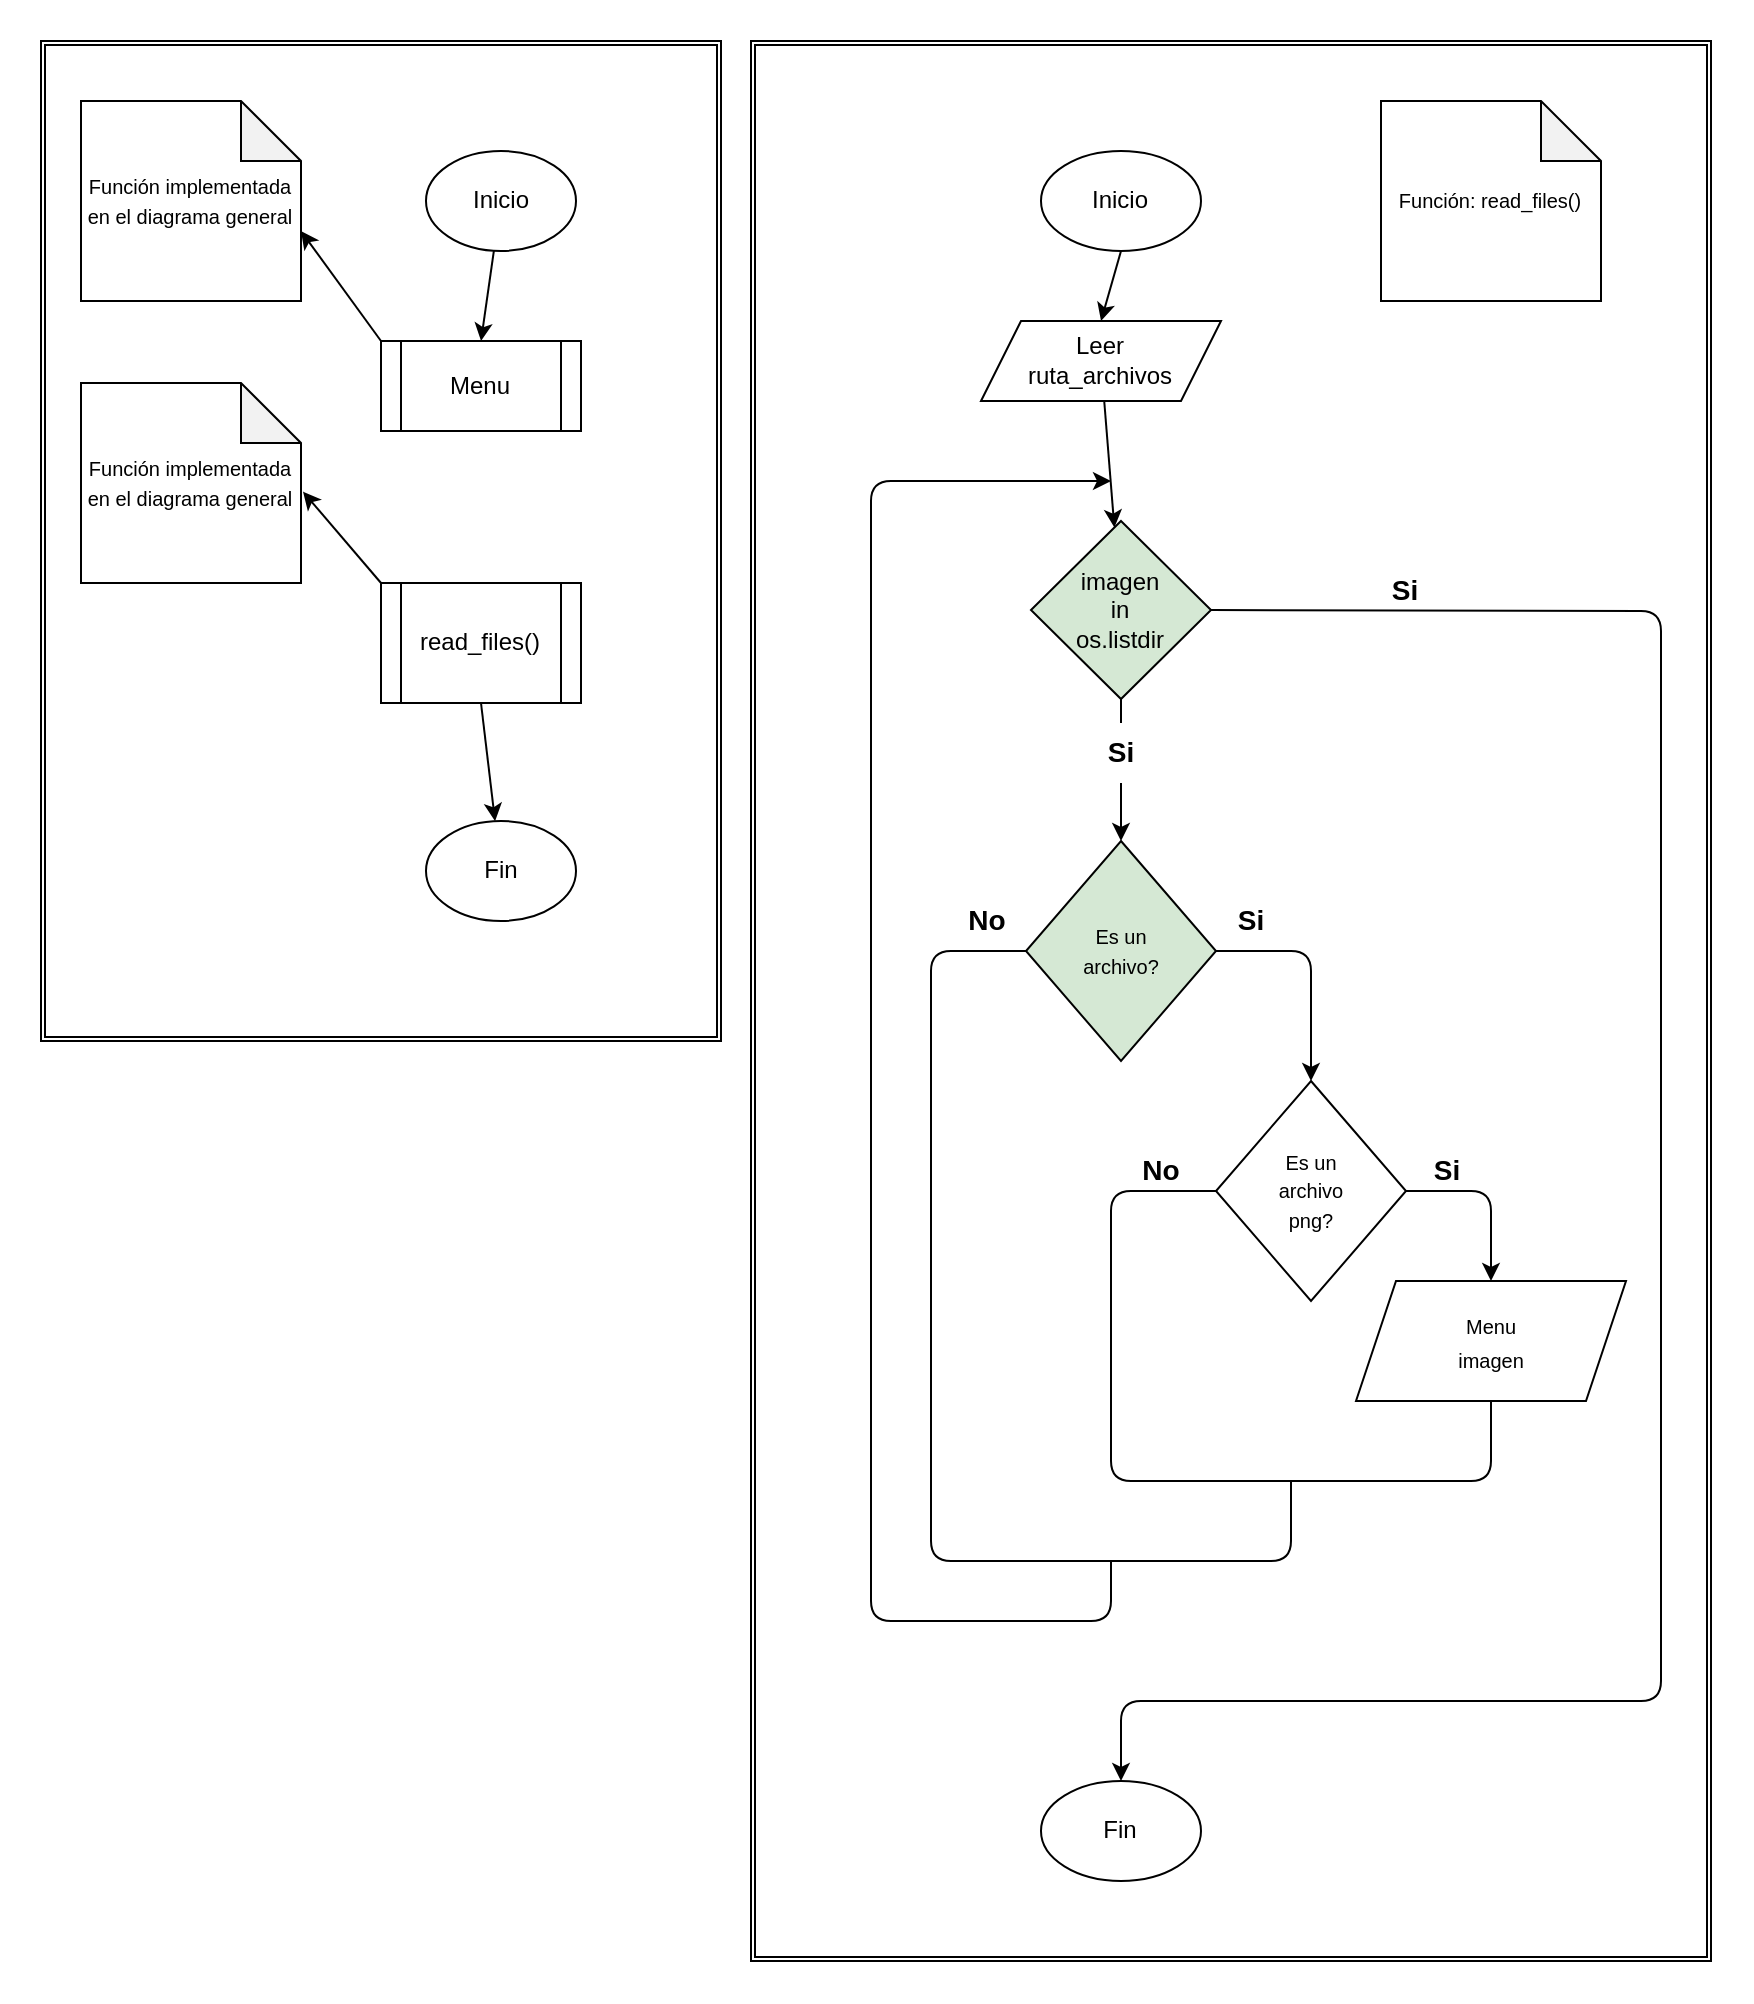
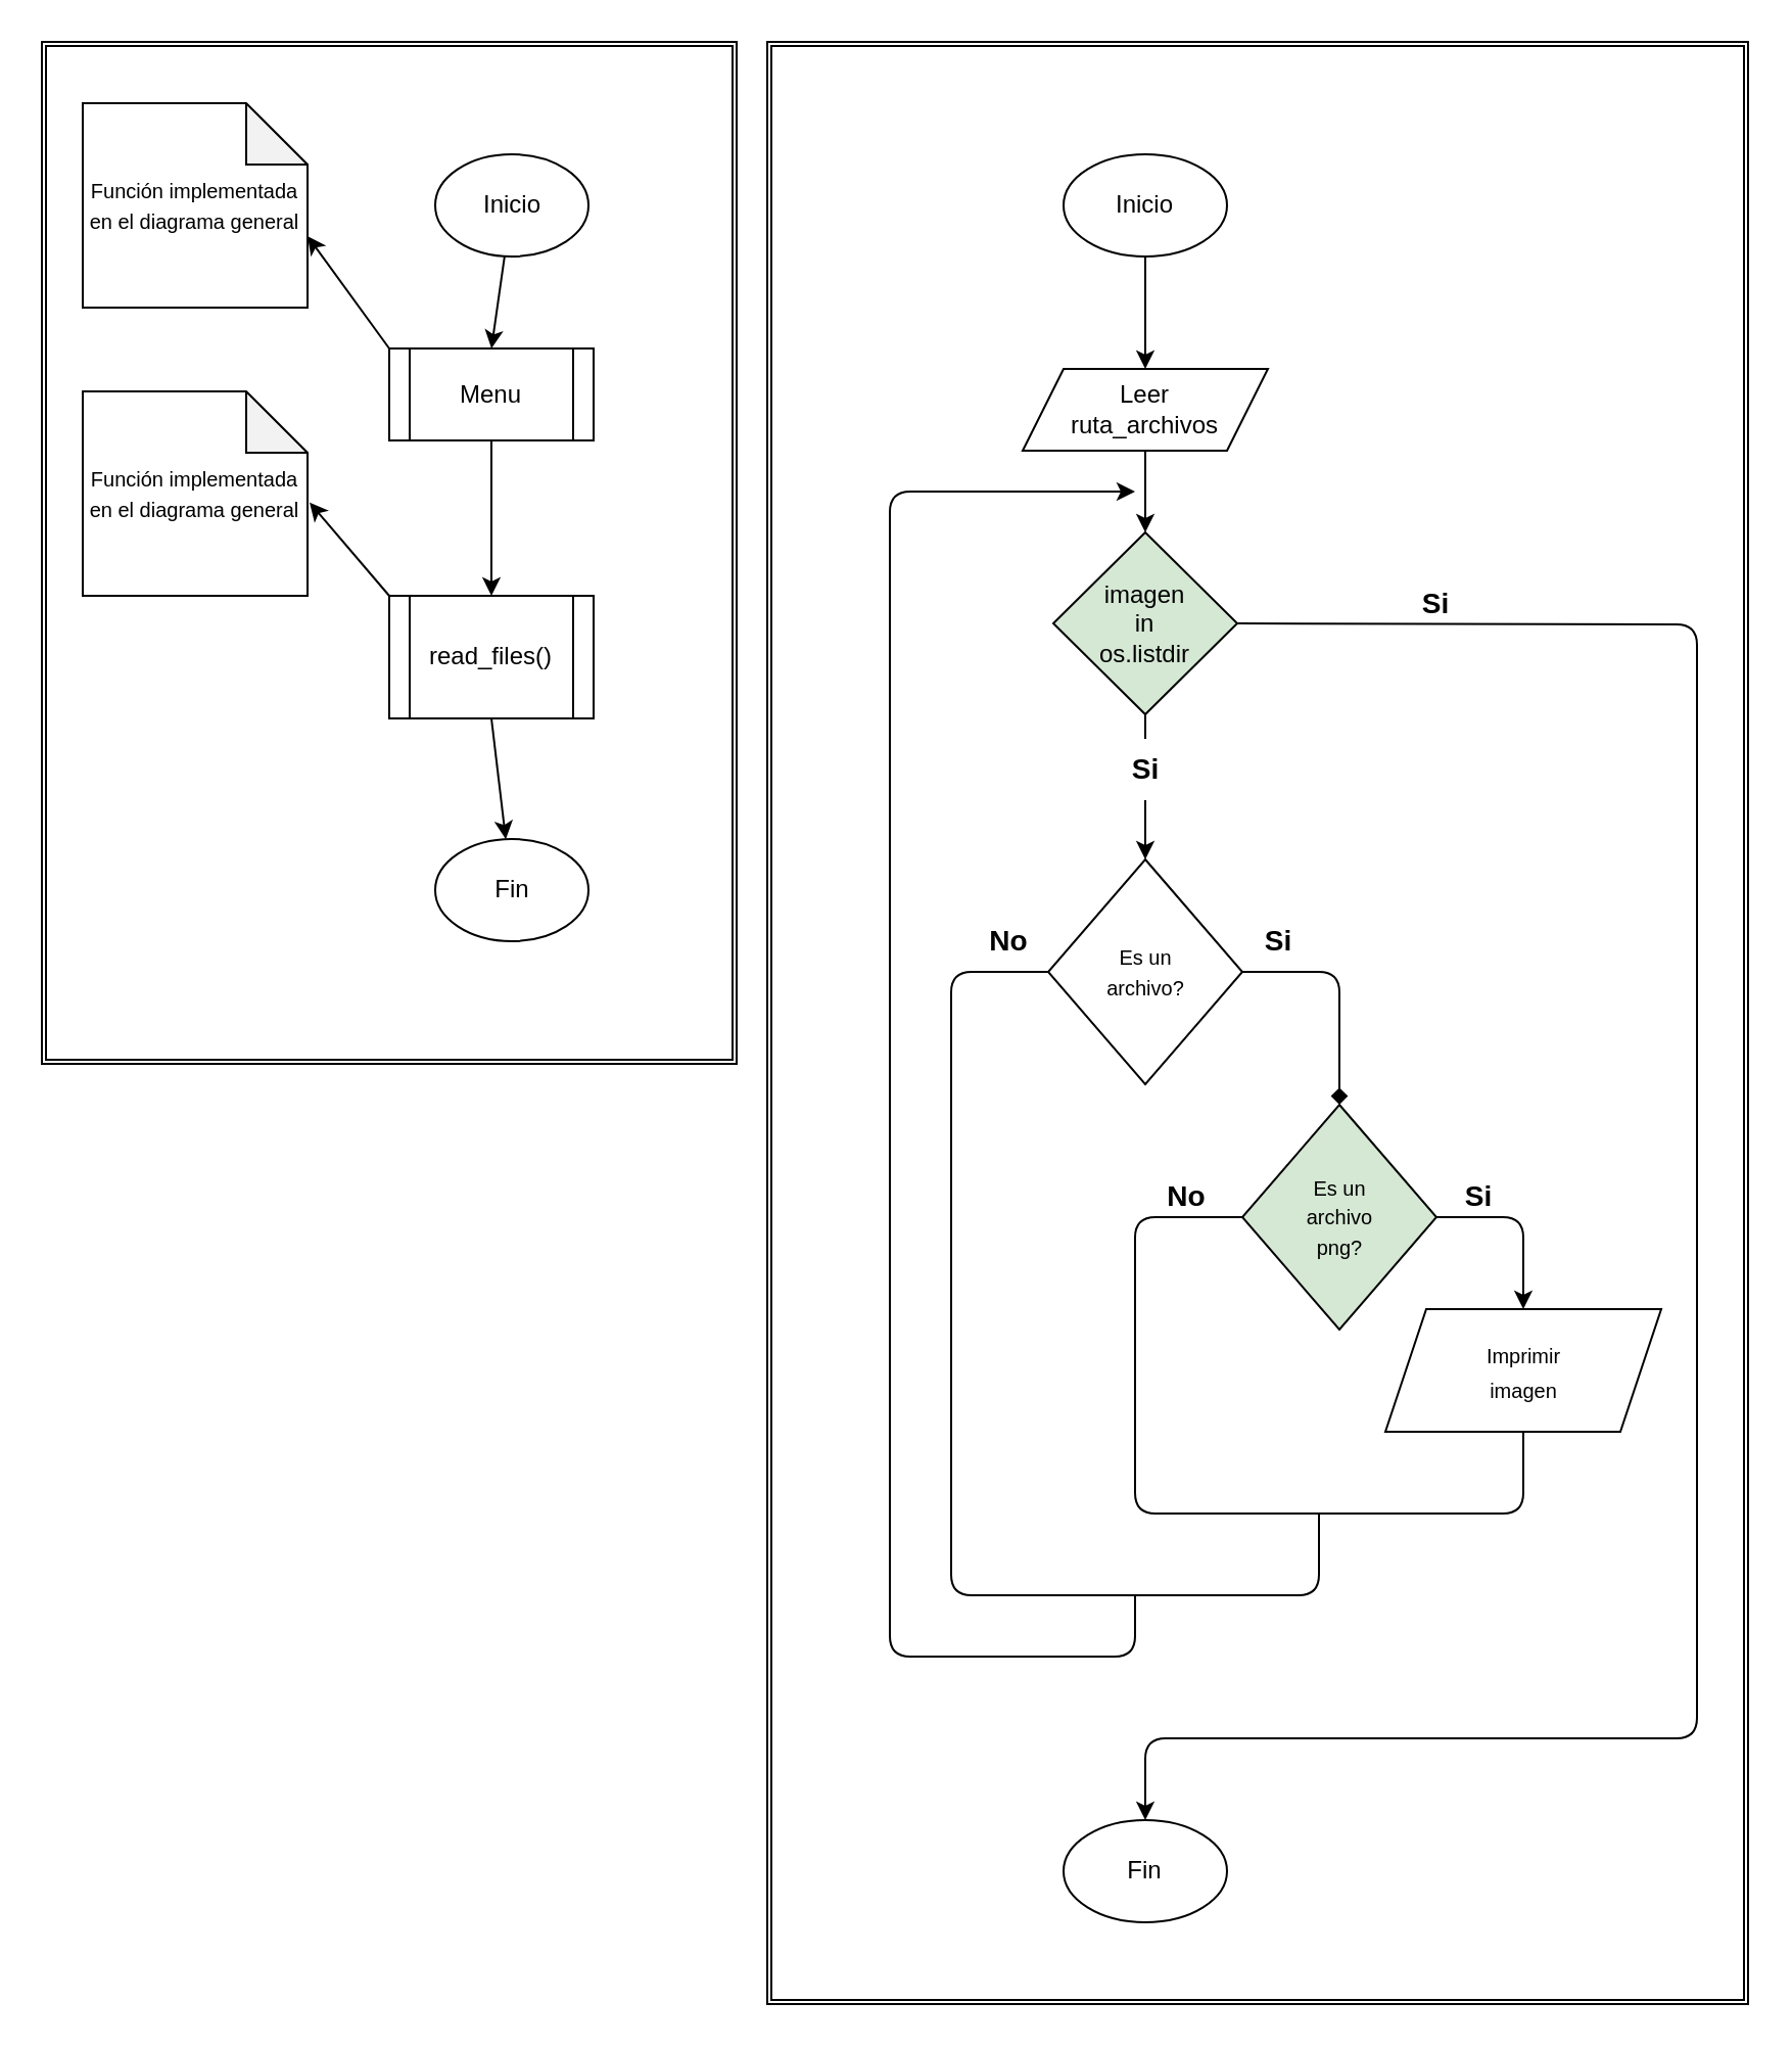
- <mxCell id="19" value="&lt;font style=&quot;font-size: 10px;&quot;&gt;Función: read_files()&lt;/font&gt;" style="shape=note;whiteSpace=wrap;html=1;backgroundOutline=1;darkOpacity=0.05;" parent="1" vertex="1"><mxGeometry x="690" y="50" width="110" height="100" as="geometry" /></mxCell>
- <mxCell id="13" value="Leer&lt;br&gt;ruta_archivos" style="shape=parallelogram;perimeter=parallelogramPerimeter;whiteSpace=wrap;html=1;fixedSize=1;" parent="1" vertex="1"><mxGeometry x="490" y="160" width="120" height="40" as="geometry" /></mxCell>
+ <mxCell id="13" value="Leer&lt;br&gt;ruta_archivos" style="shape=parallelogram;perimeter=parallelogramPerimeter;whiteSpace=wrap;html=1;fixedSize=1;" parent="1" vertex="1"><mxGeometry x="500" y="180" width="120" height="40" as="geometry" /></mxCell>
+ <mxCell id="11" value="" style="edgeStyle=none;html=1;" parent="1" source="10" target="14" edge="1"><mxGeometry relative="1" as="geometry"><mxPoint x="250" y="230" as="sourcePoint" /></mxGeometry></mxCell>
- <mxCell id="23" value="&lt;font style=&quot;font-size: 10px;&quot;&gt;Es un &lt;br&gt;archivo?&lt;/font&gt;" style="rhombus;whiteSpace=wrap;html=1;fillColor=#d5e8d4;" parent="1" vertex="1"><mxGeometry x="512.5" y="420" width="95" height="110" as="geometry" /></mxCell>
+ <mxCell id="23" value="&lt;font style=&quot;font-size: 10px;&quot;&gt;Es un &lt;br&gt;archivo?&lt;/font&gt;" style="rhombus;whiteSpace=wrap;html=1;" parent="1" vertex="1"><mxGeometry x="512.5" y="420" width="95" height="110" as="geometry" /></mxCell>
- <mxCell id="22" value="" style="edgeStyle=none;html=1;fontSize=10;exitX=1;exitY=0.5;exitDx=0;exitDy=0;entryX=0.5;entryY=0;entryDx=0;entryDy=0;" parent="1" source="23" target="30" edge="1"><mxGeometry relative="1" as="geometry"><mxPoint x="675" y="530" as="targetPoint" /><Array as="points"><mxPoint x="655" y="475" /></Array></mxGeometry></mxCell>
+ <mxCell id="22" value="" style="edgeStyle=none;html=1;fontSize=10;exitX=1;exitY=0.5;exitDx=0;exitDy=0;entryX=0.5;entryY=0;entryDx=0;entryDy=0;endArrow=diamond;" parent="1" source="23" target="30" edge="1"><mxGeometry relative="1" as="geometry"><mxPoint x="675" y="530" as="targetPoint" /><Array as="points"><mxPoint x="655" y="475" /></Array></mxGeometry></mxCell>
- <mxCell id="30" value="&lt;font style=&quot;font-size: 10px;&quot;&gt;Es un &lt;br&gt;archivo&lt;br&gt;png?&lt;/font&gt;" style="rhombus;whiteSpace=wrap;html=1;" parent="1" vertex="1"><mxGeometry x="607.5" y="540" width="95" height="110" as="geometry" /></mxCell>
+ <mxCell id="30" value="&lt;font style=&quot;font-size: 10px;&quot;&gt;Es un &lt;br&gt;archivo&lt;br&gt;png?&lt;/font&gt;" style="rhombus;whiteSpace=wrap;html=1;fillColor=#d5e8d4;" parent="1" vertex="1"><mxGeometry x="607.5" y="540" width="95" height="110" as="geometry" /></mxCell>
- <mxCell id="32" value="&lt;font style=&quot;font-size: 10px;&quot;&gt;Menu&lt;br&gt;imagen&lt;br&gt;&lt;/font&gt;" style="shape=parallelogram;perimeter=parallelogramPerimeter;whiteSpace=wrap;html=1;fixedSize=1;fontSize=14;" parent="1" vertex="1"><mxGeometry x="677.5" y="640" width="135" height="60" as="geometry" /></mxCell>
+ <mxCell id="32" value="&lt;font style=&quot;font-size: 10px;&quot;&gt;Imprimir&lt;br&gt;imagen&lt;br&gt;&lt;/font&gt;" style="shape=parallelogram;perimeter=parallelogramPerimeter;whiteSpace=wrap;html=1;fixedSize=1;fontSize=14;" parent="1" vertex="1"><mxGeometry x="677.5" y="640" width="135" height="60" as="geometry" /></mxCell>
